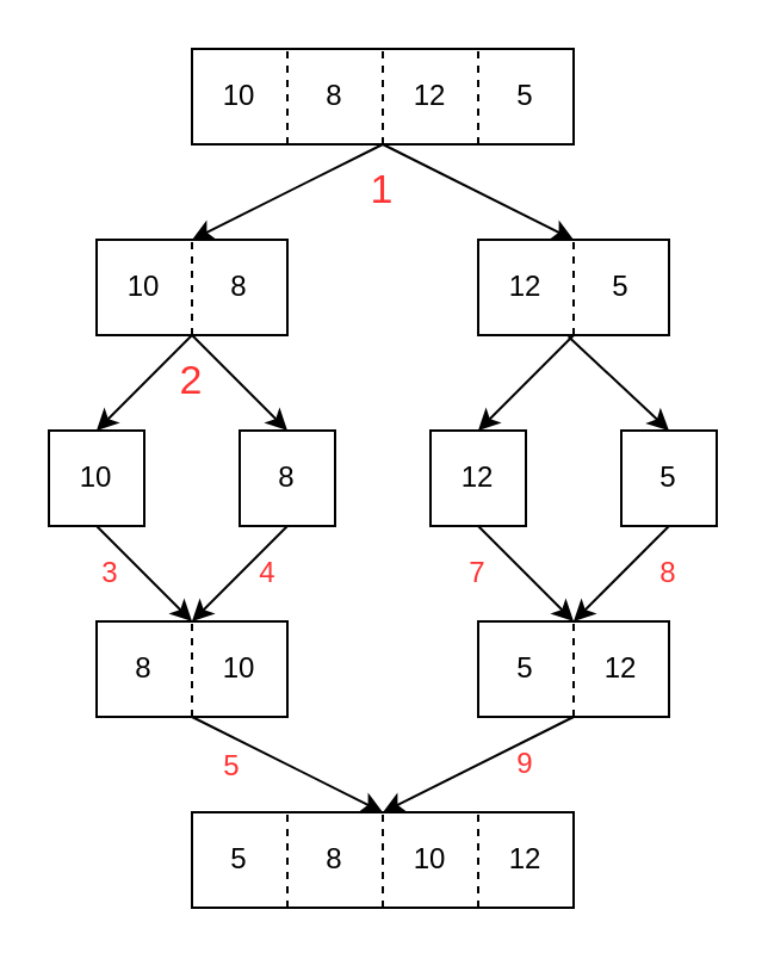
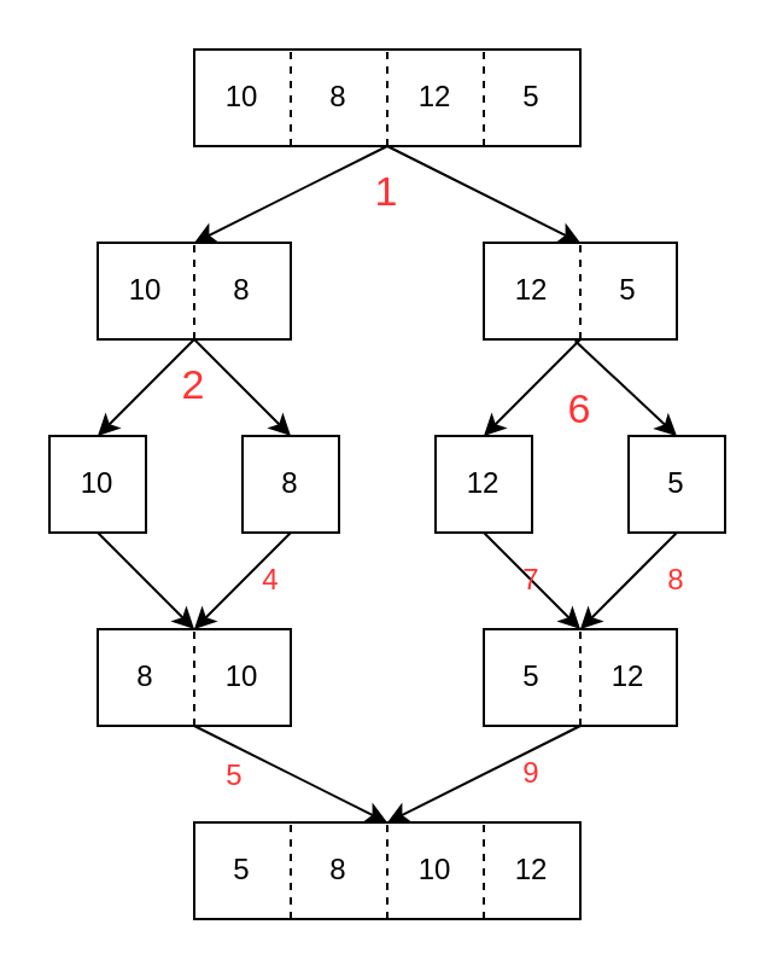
+ <mxCell id="59" value="&lt;font style=&quot;font-size: 17px&quot;&gt;6&lt;/font&gt;" style="text;html=1;strokeColor=none;fillColor=none;align=center;verticalAlign=middle;whiteSpace=wrap;rounded=0;fontSize=12;fontColor=#FF3333;" vertex="1" parent="1"><mxGeometry x="220" y="160" width="40" height="20" as="geometry" /></mxCell>
- <mxCell id="56" value="3" style="text;html=1;strokeColor=none;fillColor=none;align=center;verticalAlign=middle;whiteSpace=wrap;rounded=0;fontSize=12;fontColor=#FF3333;" vertex="1" parent="1"><mxGeometry x="26" y="230" width="40" height="20" as="geometry" /></mxCell>
- <mxCell id="60" value="7" style="text;html=1;strokeColor=none;fillColor=none;align=center;verticalAlign=middle;whiteSpace=wrap;rounded=0;fontSize=12;fontColor=#FF3333;" vertex="1" parent="1"><mxGeometry x="180" y="230" width="40" height="20" as="geometry" /></mxCell>
+ <mxCell id="60" value="7" style="text;html=1;strokeColor=none;fillColor=none;align=center;verticalAlign=middle;whiteSpace=wrap;rounded=0;fontSize=12;fontColor=#FF3333;" vertex="1" parent="1"><mxGeometry x="200" y="230" width="40" height="20" as="geometry" /></mxCell>
